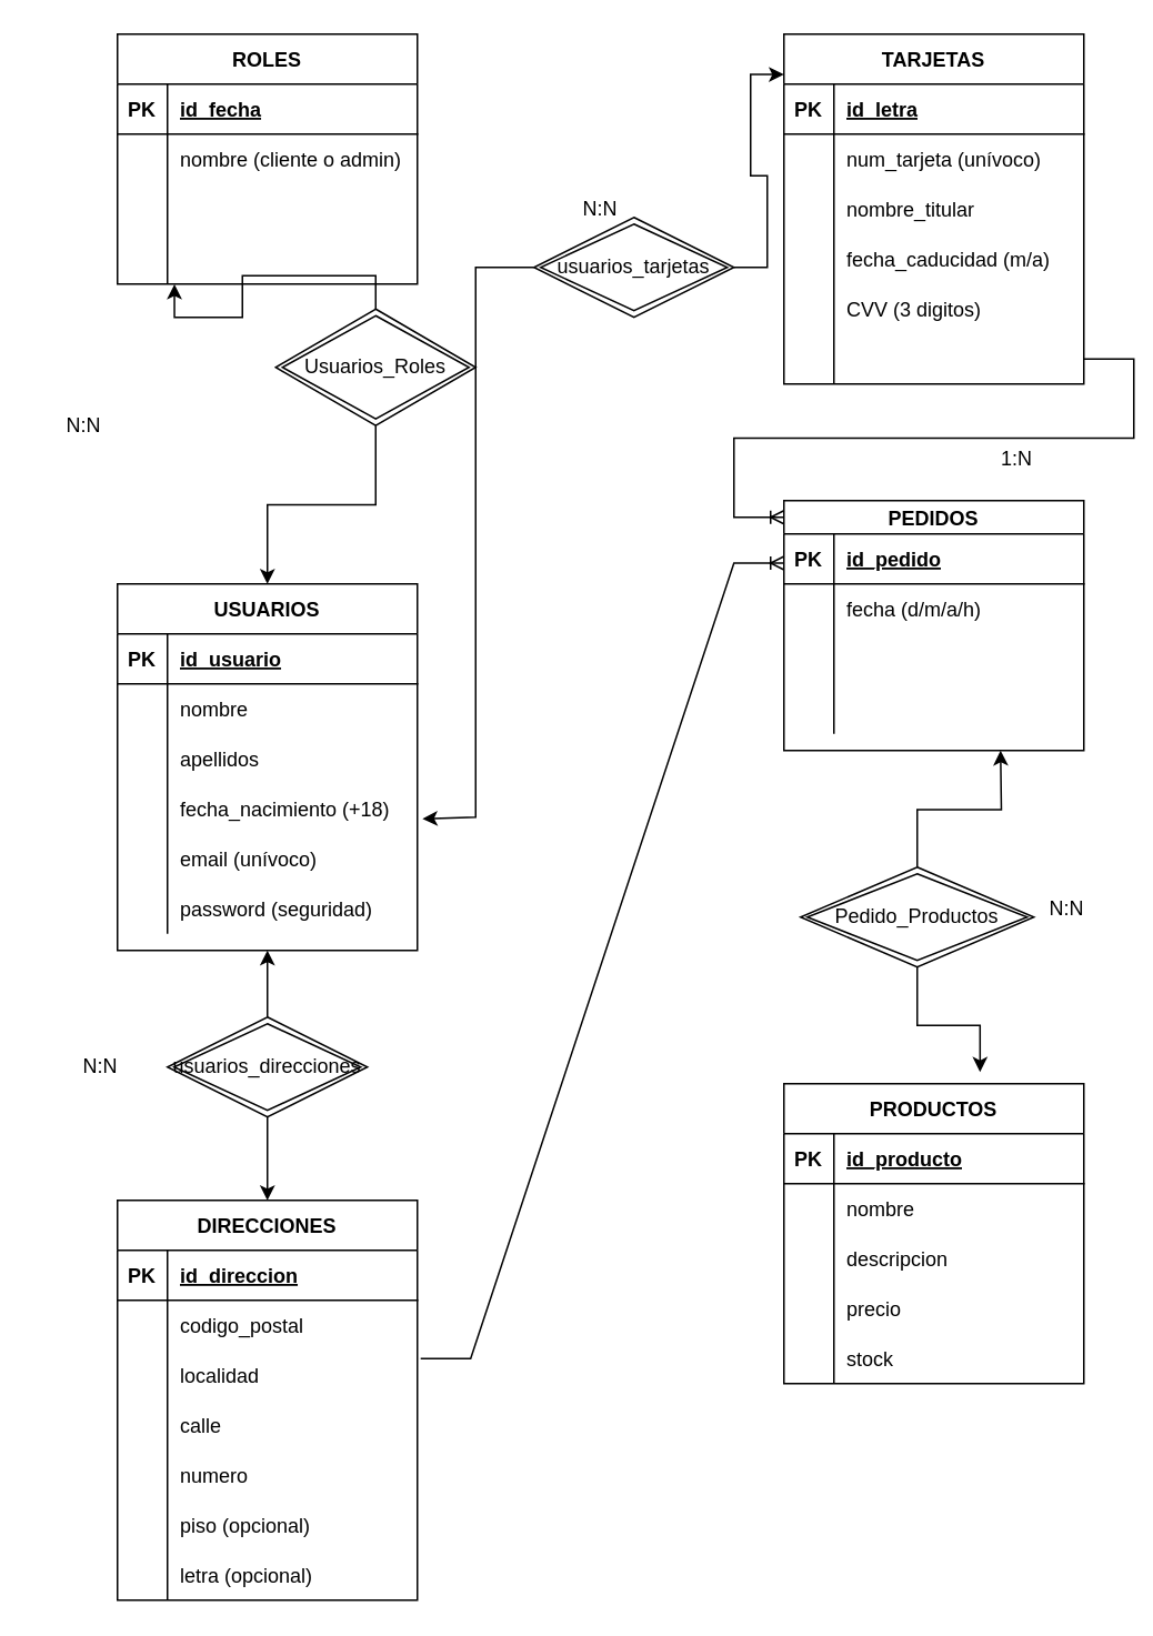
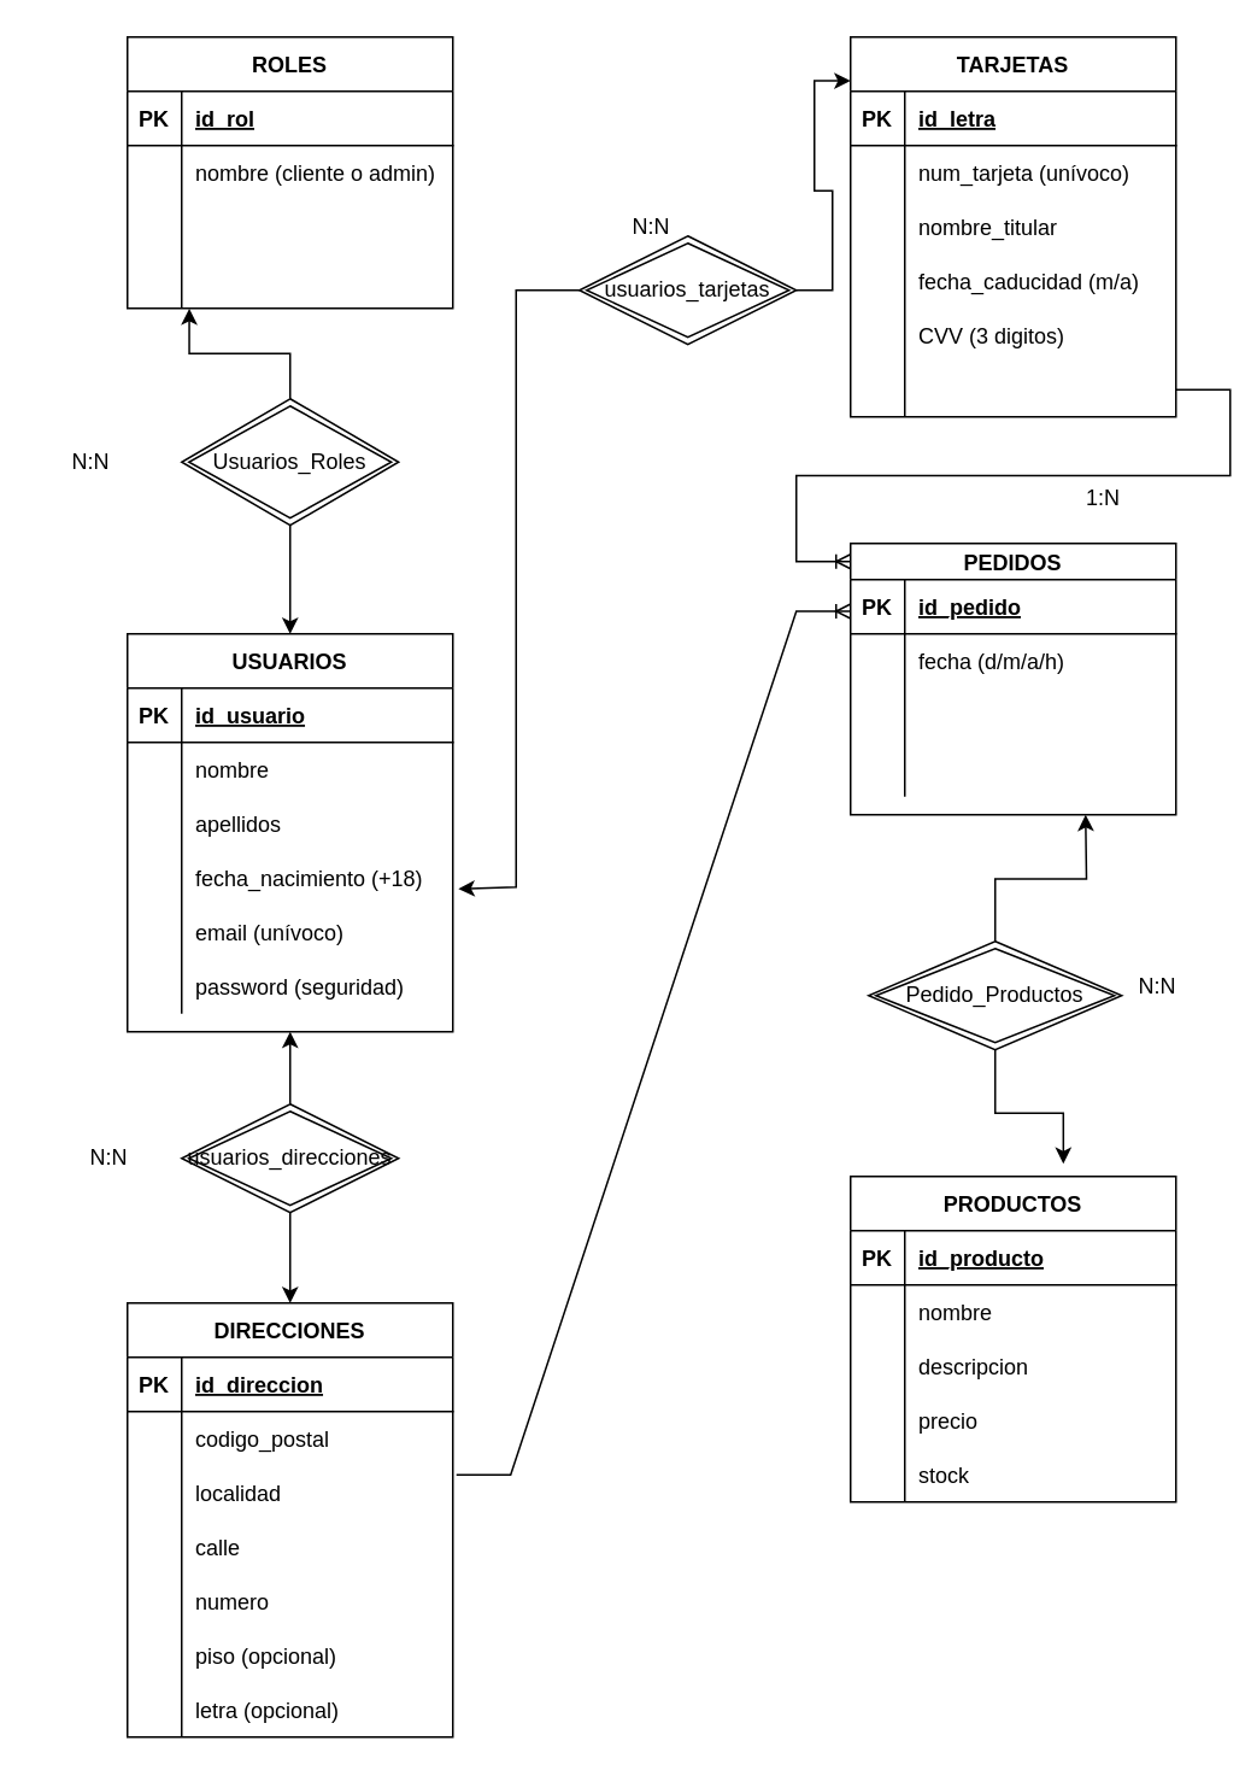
- <mxCell id="24" value="id_fecha" style="shape=partialRectangle;connectable=0;fillColor=none;top=0;left=0;bottom=0;right=0;align=left;spacingLeft=6;fontStyle=5;overflow=hidden;" parent="22" vertex="1"><mxGeometry x="30" width="150" height="30" as="geometry"><mxRectangle width="150" height="30" as="alternateBounds" /></mxGeometry></mxCell>
+ <mxCell id="24" value="id_rol" style="shape=partialRectangle;connectable=0;fillColor=none;top=0;left=0;bottom=0;right=0;align=left;spacingLeft=6;fontStyle=5;overflow=hidden;" parent="22" vertex="1"><mxGeometry x="30" width="150" height="30" as="geometry"><mxRectangle width="150" height="30" as="alternateBounds" /></mxGeometry></mxCell>
- <mxCell id="106" value="Usuarios_Roles" style="shape=rhombus;double=1;perimeter=rhombusPerimeter;whiteSpace=wrap;html=1;align=center;" parent="1" vertex="1"><mxGeometry x="165" y="185" width="120" height="70" as="geometry" /></mxCell>
+ <mxCell id="106" value="Usuarios_Roles" style="shape=rhombus;double=1;perimeter=rhombusPerimeter;whiteSpace=wrap;html=1;align=center;" parent="1" vertex="1"><mxGeometry x="100" y="220" width="120" height="70" as="geometry" /></mxCell>
